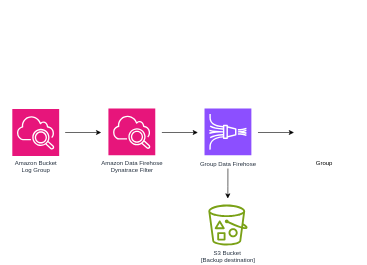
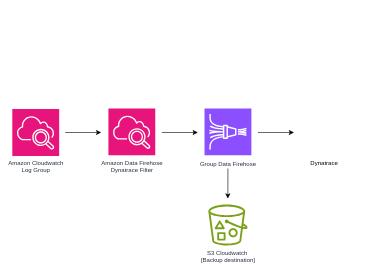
- <mxCell id="3" value="Group" style="shape=image;verticalLabelPosition=bottom;labelBackgroundColor=none;verticalAlign=top;aspect=fixed;imageAspect=0;image=https://cdn.icon-icons.com/icons2/2699/PNG/512/dynatrace_logo_icon_168227.png;fontSize=10;html=1;" parent="1" vertex="1"><mxGeometry x="500" y="180" width="78" height="78" as="geometry" /></mxCell>
+ <mxCell id="3" value="Dynatrace" style="shape=image;verticalLabelPosition=bottom;labelBackgroundColor=none;verticalAlign=top;aspect=fixed;imageAspect=0;image=https://cdn.icon-icons.com/icons2/2699/PNG/512/dynatrace_logo_icon_168227.png;fontSize=10;html=1;" parent="1" vertex="1"><mxGeometry x="500" y="180" width="78" height="78" as="geometry" /></mxCell>
- <mxCell id="10" value="&lt;div style=&quot;font-size: 10px;&quot;&gt;&lt;font style=&quot;font-size: 10px;&quot;&gt;Amazon Bucket&lt;/font&gt;&lt;/div&gt;&lt;div style=&quot;font-size: 10px;&quot;&gt;&lt;font style=&quot;font-size: 10px;&quot;&gt;Log Group&lt;/font&gt;&lt;br style=&quot;font-size: 10px;&quot;&gt;&lt;/div&gt;" style="sketch=0;points=[[0,0,0],[0.25,0,0],[0.5,0,0],[0.75,0,0],[1,0,0],[0,1,0],[0.25,1,0],[0.5,1,0],[0.75,1,0],[1,1,0],[0,0.25,0],[0,0.5,0],[0,0.75,0],[1,0.25,0],[1,0.5,0],[1,0.75,0]];points=[[0,0,0],[0.25,0,0],[0.5,0,0],[0.75,0,0],[1,0,0],[0,1,0],[0.25,1,0],[0.5,1,0],[0.75,1,0],[1,1,0],[0,0.25,0],[0,0.5,0],[0,0.75,0],[1,0.25,0],[1,0.5,0],[1,0.75,0]];outlineConnect=0;fontColor=#232F3E;fillColor=#E7157B;strokeColor=#ffffff;dashed=0;verticalLabelPosition=bottom;verticalAlign=top;align=center;html=1;fontSize=10;fontStyle=0;aspect=fixed;shape=mxgraph.aws4.resourceIcon;resIcon=mxgraph.aws4.cloudwatch_2;" vertex="1" parent="1"><mxGeometry x="20" y="181" width="78" height="78" as="geometry" /></mxCell>
+ <mxCell id="10" value="&lt;div style=&quot;font-size: 10px;&quot;&gt;&lt;font style=&quot;font-size: 10px;&quot;&gt;Amazon Cloudwatch&lt;/font&gt;&lt;/div&gt;&lt;div style=&quot;font-size: 10px;&quot;&gt;&lt;font style=&quot;font-size: 10px;&quot;&gt;Log Group&lt;/font&gt;&lt;br style=&quot;font-size: 10px;&quot;&gt;&lt;/div&gt;" style="sketch=0;points=[[0,0,0],[0.25,0,0],[0.5,0,0],[0.75,0,0],[1,0,0],[0,1,0],[0.25,1,0],[0.5,1,0],[0.75,1,0],[1,1,0],[0,0.25,0],[0,0.5,0],[0,0.75,0],[1,0.25,0],[1,0.5,0],[1,0.75,0]];points=[[0,0,0],[0.25,0,0],[0.5,0,0],[0.75,0,0],[1,0,0],[0,1,0],[0.25,1,0],[0.5,1,0],[0.75,1,0],[1,1,0],[0,0.25,0],[0,0.5,0],[0,0.75,0],[1,0.25,0],[1,0.5,0],[1,0.75,0]];outlineConnect=0;fontColor=#232F3E;fillColor=#E7157B;strokeColor=#ffffff;dashed=0;verticalLabelPosition=bottom;verticalAlign=top;align=center;html=1;fontSize=10;fontStyle=0;aspect=fixed;shape=mxgraph.aws4.resourceIcon;resIcon=mxgraph.aws4.cloudwatch_2;" vertex="1" parent="1"><mxGeometry x="20" y="181" width="78" height="78" as="geometry" /></mxCell>
- <mxCell id="7" value="&lt;div style=&quot;font-size: 10px;&quot;&gt;&lt;font style=&quot;font-size: 10px;&quot;&gt;S3 Bucket&amp;nbsp;&lt;/font&gt;&lt;/div&gt;&lt;div style=&quot;font-size: 10px;&quot;&gt;&lt;font style=&quot;font-size: 10px;&quot;&gt;[Backup destination]&lt;/font&gt;&lt;/div&gt;" style="sketch=0;outlineConnect=0;fontColor=#232F3E;gradientColor=none;fillColor=#7AA116;strokeColor=none;dashed=0;verticalLabelPosition=bottom;verticalAlign=top;align=center;html=1;fontSize=12;fontStyle=0;aspect=fixed;pointerEvents=1;shape=mxgraph.aws4.bucket_with_objects;" parent="1" vertex="1"><mxGeometry x="346.3" y="340" width="65.39" height="68" as="geometry" /></mxCell>
+ <mxCell id="7" value="&lt;div style=&quot;font-size: 10px;&quot;&gt;&lt;font style=&quot;font-size: 10px;&quot;&gt;S3 Cloudwatch&amp;nbsp;&lt;/font&gt;&lt;/div&gt;&lt;div style=&quot;font-size: 10px;&quot;&gt;&lt;font style=&quot;font-size: 10px;&quot;&gt;[Backup destination]&lt;/font&gt;&lt;/div&gt;" style="sketch=0;outlineConnect=0;fontColor=#232F3E;gradientColor=none;fillColor=#7AA116;strokeColor=none;dashed=0;verticalLabelPosition=bottom;verticalAlign=top;align=center;html=1;fontSize=12;fontStyle=0;aspect=fixed;pointerEvents=1;shape=mxgraph.aws4.bucket_with_objects;" parent="1" vertex="1"><mxGeometry x="346.3" y="340" width="65.39" height="68" as="geometry" /></mxCell>
